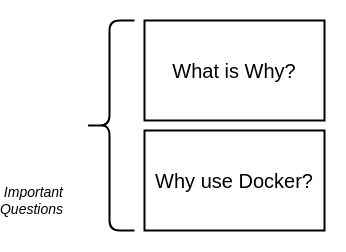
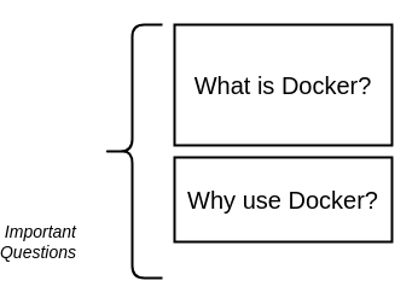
- <mxCell id="2" value="What is Why?" style="rounded=0;whiteSpace=wrap;html=1;strokeWidth=2;fontSize=20;align=center;" parent="1" vertex="1"><mxGeometry x="139" y="20" width="180" height="100" as="geometry" /></mxCell>
+ <mxCell id="2" value="What is Docker?" style="rounded=0;whiteSpace=wrap;html=1;strokeWidth=2;fontSize=20;align=center;" parent="1" vertex="1"><mxGeometry x="139" y="20" width="180" height="100" as="geometry" /></mxCell>
- <mxCell id="3" value="Why use Docker?" style="rounded=0;whiteSpace=wrap;html=1;strokeWidth=2;fontSize=20;align=center;" parent="1" vertex="1"><mxGeometry x="139" y="130" width="180" height="100" as="geometry" /></mxCell>
+ <mxCell id="3" value="Why use Docker?" style="rounded=0;whiteSpace=wrap;html=1;strokeWidth=2;fontSize=20;align=center;" parent="1" vertex="1"><mxGeometry x="139" y="130" width="180" height="70" as="geometry" /></mxCell>
